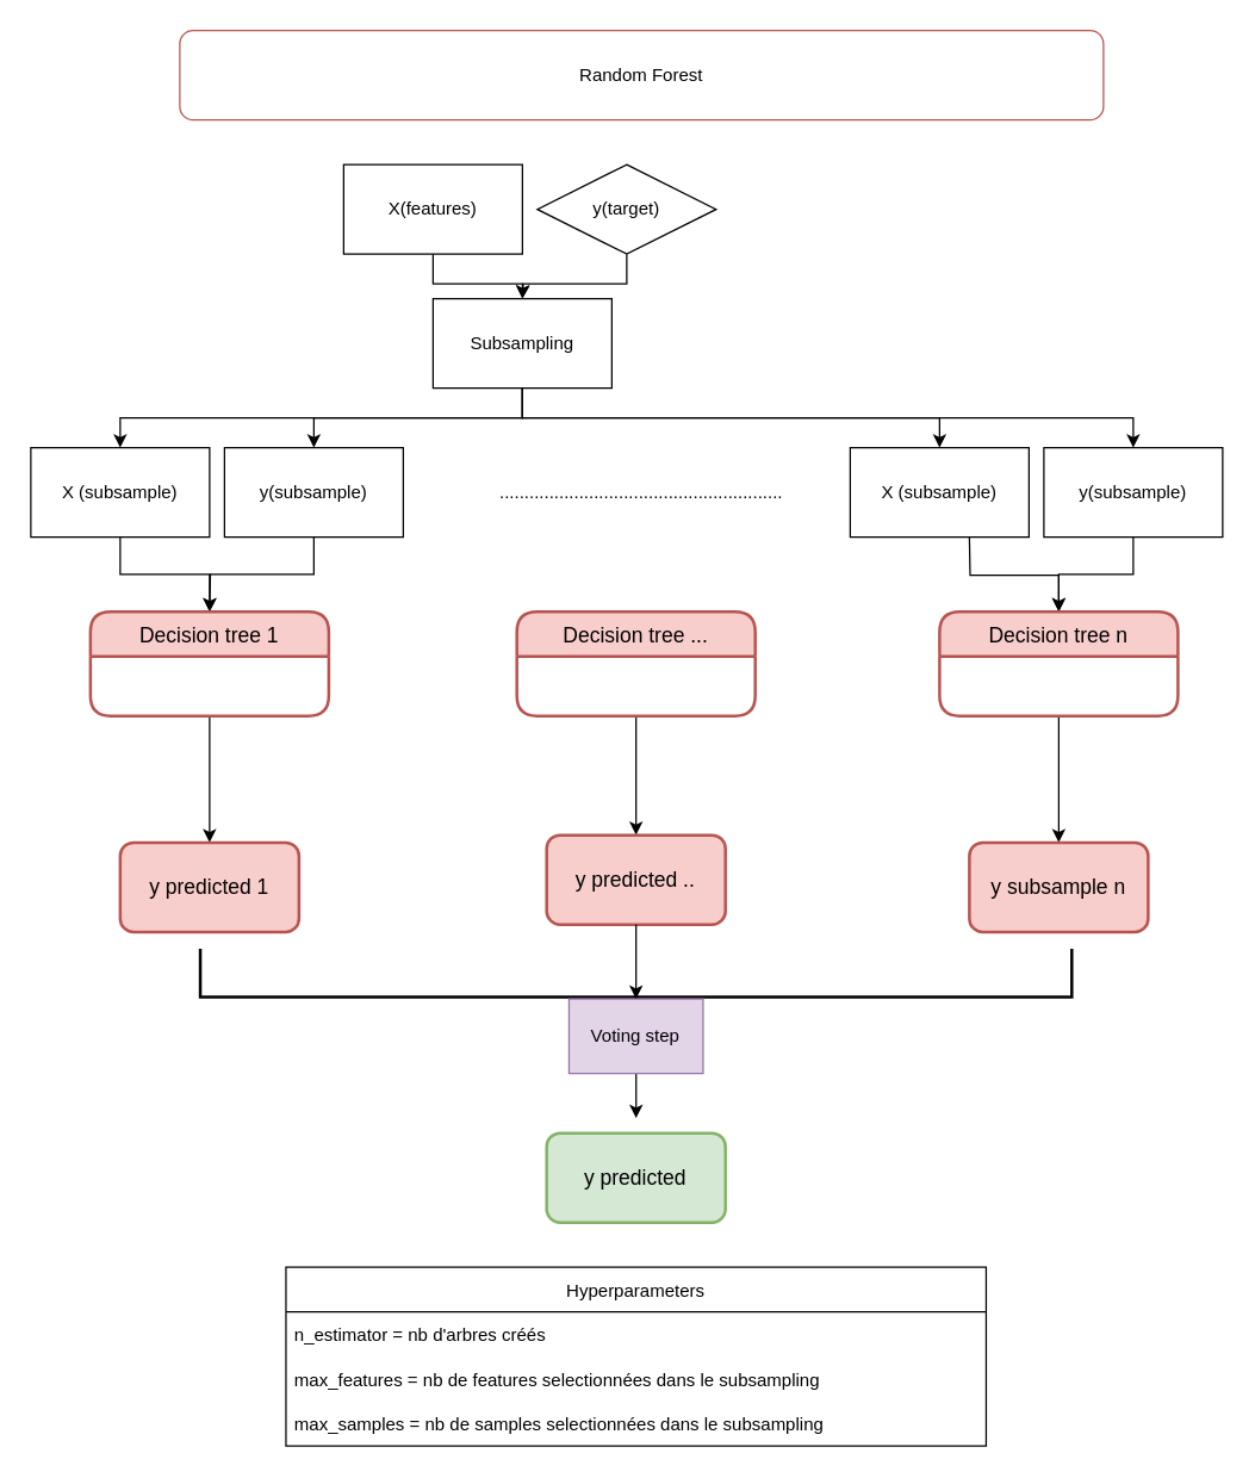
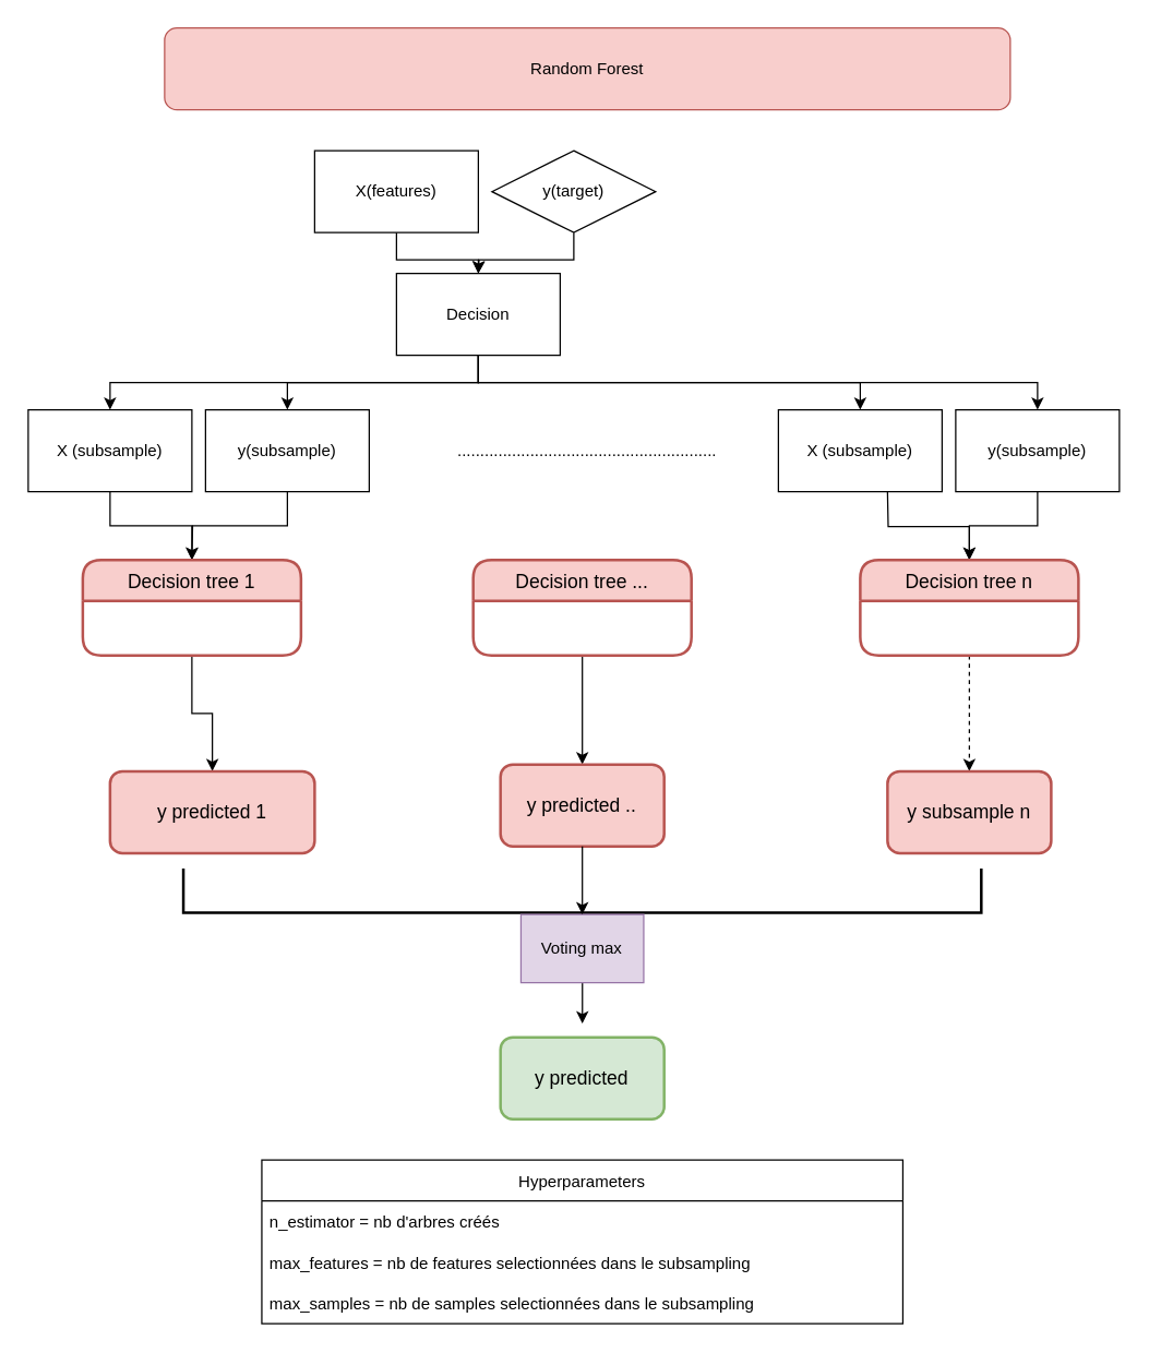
- <mxCell id="38" value="Random Forest" style="rounded=1;whiteSpace=wrap;html=1;fillColor=#ffffff;strokeColor=#b85450;" vertex="1" parent="1"><mxGeometry x="120" y="20" width="620" height="60" as="geometry" /></mxCell>
+ <mxCell id="38" value="Random Forest" style="rounded=1;whiteSpace=wrap;html=1;fillColor=#f8cecc;strokeColor=#b85450;" vertex="1" parent="1"><mxGeometry x="120" y="20" width="620" height="60" as="geometry" /></mxCell>
- <mxCell id="10" value="Subsampling" style="rounded=0;whiteSpace=wrap;html=1;" parent="1" vertex="1"><mxGeometry x="290" y="200" width="120" height="60" as="geometry" /></mxCell>
+ <mxCell id="10" value="Decision" style="rounded=0;whiteSpace=wrap;html=1;" parent="1" vertex="1"><mxGeometry x="290" y="200" width="120" height="60" as="geometry" /></mxCell>
- <mxCell id="23" value="" style="edgeStyle=orthogonalEdgeStyle;rounded=0;orthogonalLoop=1;jettySize=auto;html=1;" parent="1" source="24" target="26" edge="1"><mxGeometry relative="1" as="geometry" /></mxCell>
+ <mxCell id="23" value="" style="edgeStyle=orthogonalEdgeStyle;rounded=0;orthogonalLoop=1;jettySize=auto;html=1;dashed=1;" parent="1" source="24" target="26" edge="1"><mxGeometry relative="1" as="geometry" /></mxCell>
- <mxCell id="25" value="y predicted 1" style="whiteSpace=wrap;html=1;fontSize=14;fillColor=#f8cecc;strokeColor=#b85450;fontStyle=0;startSize=30;rounded=1;strokeWidth=2;shadow=0;dashed=0;" parent="1" vertex="1"><mxGeometry x="80" y="565" width="120" height="60" as="geometry" /></mxCell>
+ <mxCell id="25" value="y predicted 1" style="whiteSpace=wrap;html=1;fontSize=14;fillColor=#f8cecc;strokeColor=#b85450;fontStyle=0;startSize=30;rounded=1;strokeWidth=2;shadow=0;dashed=0;" parent="1" vertex="1"><mxGeometry x="80" y="565" width="150" height="60" as="geometry" /></mxCell>
- <mxCell id="30" value="Voting step" style="text;html=1;strokeColor=#9673a6;fillColor=#e1d5e7;align=center;verticalAlign=middle;whiteSpace=wrap;rounded=0;" parent="1" vertex="1"><mxGeometry x="381.25" y="670" width="90" height="50" as="geometry" /></mxCell>
+ <mxCell id="30" value="Voting max" style="text;html=1;strokeColor=#9673a6;fillColor=#e1d5e7;align=center;verticalAlign=middle;whiteSpace=wrap;rounded=0;" parent="1" vertex="1"><mxGeometry x="381.25" y="670" width="90" height="50" as="geometry" /></mxCell>
